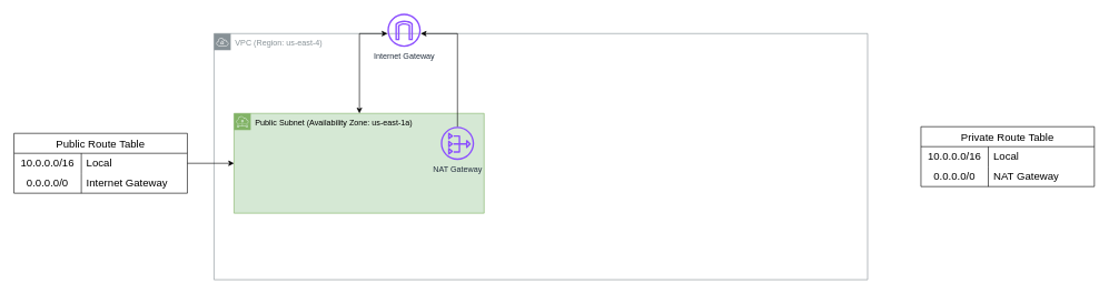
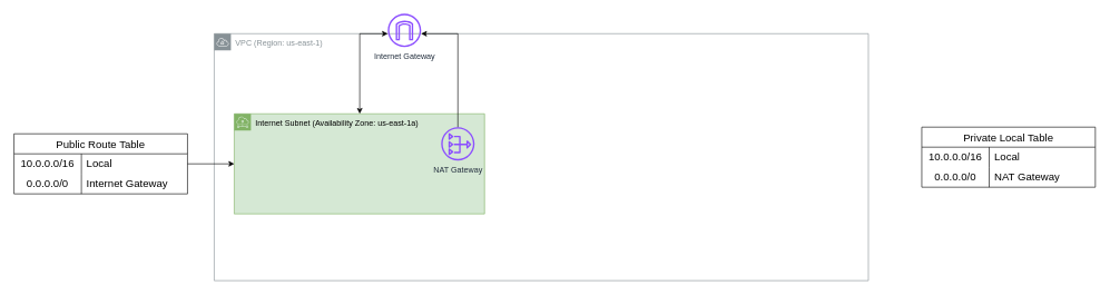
- <mxCell id="2" value="VPC (Region: us-east-4)" style="sketch=0;outlineConnect=0;gradientColor=none;html=1;whiteSpace=wrap;fontSize=12;fontStyle=0;shape=mxgraph.aws4.group;grIcon=mxgraph.aws4.group_vpc;strokeColor=#879196;fillColor=none;verticalAlign=top;align=left;spacingLeft=30;fontColor=#879196;dashed=0;" vertex="1" parent="1"><mxGeometry x="320" y="50" width="980" height="370" as="geometry" /></mxCell>
+ <mxCell id="2" value="VPC (Region: us-east-1)" style="sketch=0;outlineConnect=0;gradientColor=none;html=1;whiteSpace=wrap;fontSize=12;fontStyle=0;shape=mxgraph.aws4.group;grIcon=mxgraph.aws4.group_vpc;strokeColor=#879196;fillColor=none;verticalAlign=top;align=left;spacingLeft=30;fontColor=#879196;dashed=0;" vertex="1" parent="1"><mxGeometry x="320" y="50" width="980" height="370" as="geometry" /></mxCell>
- <mxCell id="3" value="Public Subnet (Availability Zone: us-east-1a)" style="sketch=0;outlineConnect=0;html=1;whiteSpace=wrap;fontSize=12;fontStyle=0;shape=mxgraph.aws4.group;grIcon=mxgraph.aws4.group_subnet;strokeColor=#82b366;fillColor=#d5e8d4;verticalAlign=top;align=left;spacingLeft=30;dashed=0;" vertex="1" parent="1"><mxGeometry x="350" y="170" width="375" height="150" as="geometry" /></mxCell>
+ <mxCell id="3" value="Internet Subnet (Availability Zone: us-east-1a)" style="sketch=0;outlineConnect=0;html=1;whiteSpace=wrap;fontSize=12;fontStyle=0;shape=mxgraph.aws4.group;grIcon=mxgraph.aws4.group_subnet;strokeColor=#82b366;fillColor=#d5e8d4;verticalAlign=top;align=left;spacingLeft=30;dashed=0;" vertex="1" parent="1"><mxGeometry x="350" y="170" width="375" height="150" as="geometry" /></mxCell>
- <mxCell id="15" value="Private Route Table" style="shape=table;startSize=30;container=1;collapsible=0;childLayout=tableLayout;fixedRows=1;rowLines=0;fontStyle=0;strokeColor=default;fontSize=16;" vertex="1" parent="1"><mxGeometry x="1380" y="190" width="260" height="90" as="geometry" /></mxCell>
+ <mxCell id="15" value="Private Local Table" style="shape=table;startSize=30;container=1;collapsible=0;childLayout=tableLayout;fixedRows=1;rowLines=0;fontStyle=0;strokeColor=default;fontSize=16;" vertex="1" parent="1"><mxGeometry x="1380" y="190" width="260" height="90" as="geometry" /></mxCell>
